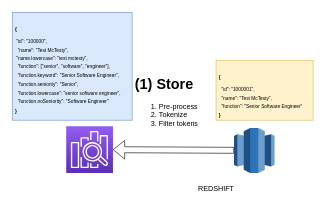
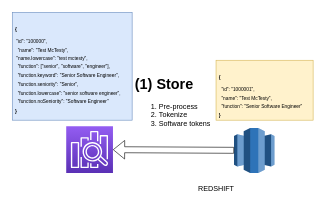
- <mxCell id="5" value="&lt;h1&gt;(1) Store&lt;/h1&gt;&lt;p&gt;&lt;/p&gt;&lt;ol&gt;&lt;li&gt;Pre-process&lt;/li&gt;&lt;li&gt;Tokenize&lt;/li&gt;&lt;li&gt;Filter tokens&lt;/li&gt;&lt;/ol&gt;&lt;p&gt;&lt;/p&gt;" style="text;html=1;strokeColor=none;fillColor=none;spacing=5;spacingTop=-20;whiteSpace=wrap;overflow=hidden;rounded=0;" vertex="1" parent="1"><mxGeometry x="220" y="120" width="190" height="120" as="geometry" /></mxCell>
+ <mxCell id="5" value="&lt;h1&gt;(1) Store&lt;/h1&gt;&lt;p&gt;&lt;/p&gt;&lt;ol&gt;&lt;li&gt;Pre-process&lt;/li&gt;&lt;li&gt;Tokenize&lt;/li&gt;&lt;li&gt;Software tokens&lt;/li&gt;&lt;/ol&gt;&lt;p&gt;&lt;/p&gt;" style="text;html=1;strokeColor=none;fillColor=none;spacing=5;spacingTop=-20;whiteSpace=wrap;overflow=hidden;rounded=0;" vertex="1" parent="1"><mxGeometry x="220" y="120" width="190" height="120" as="geometry" /></mxCell>
